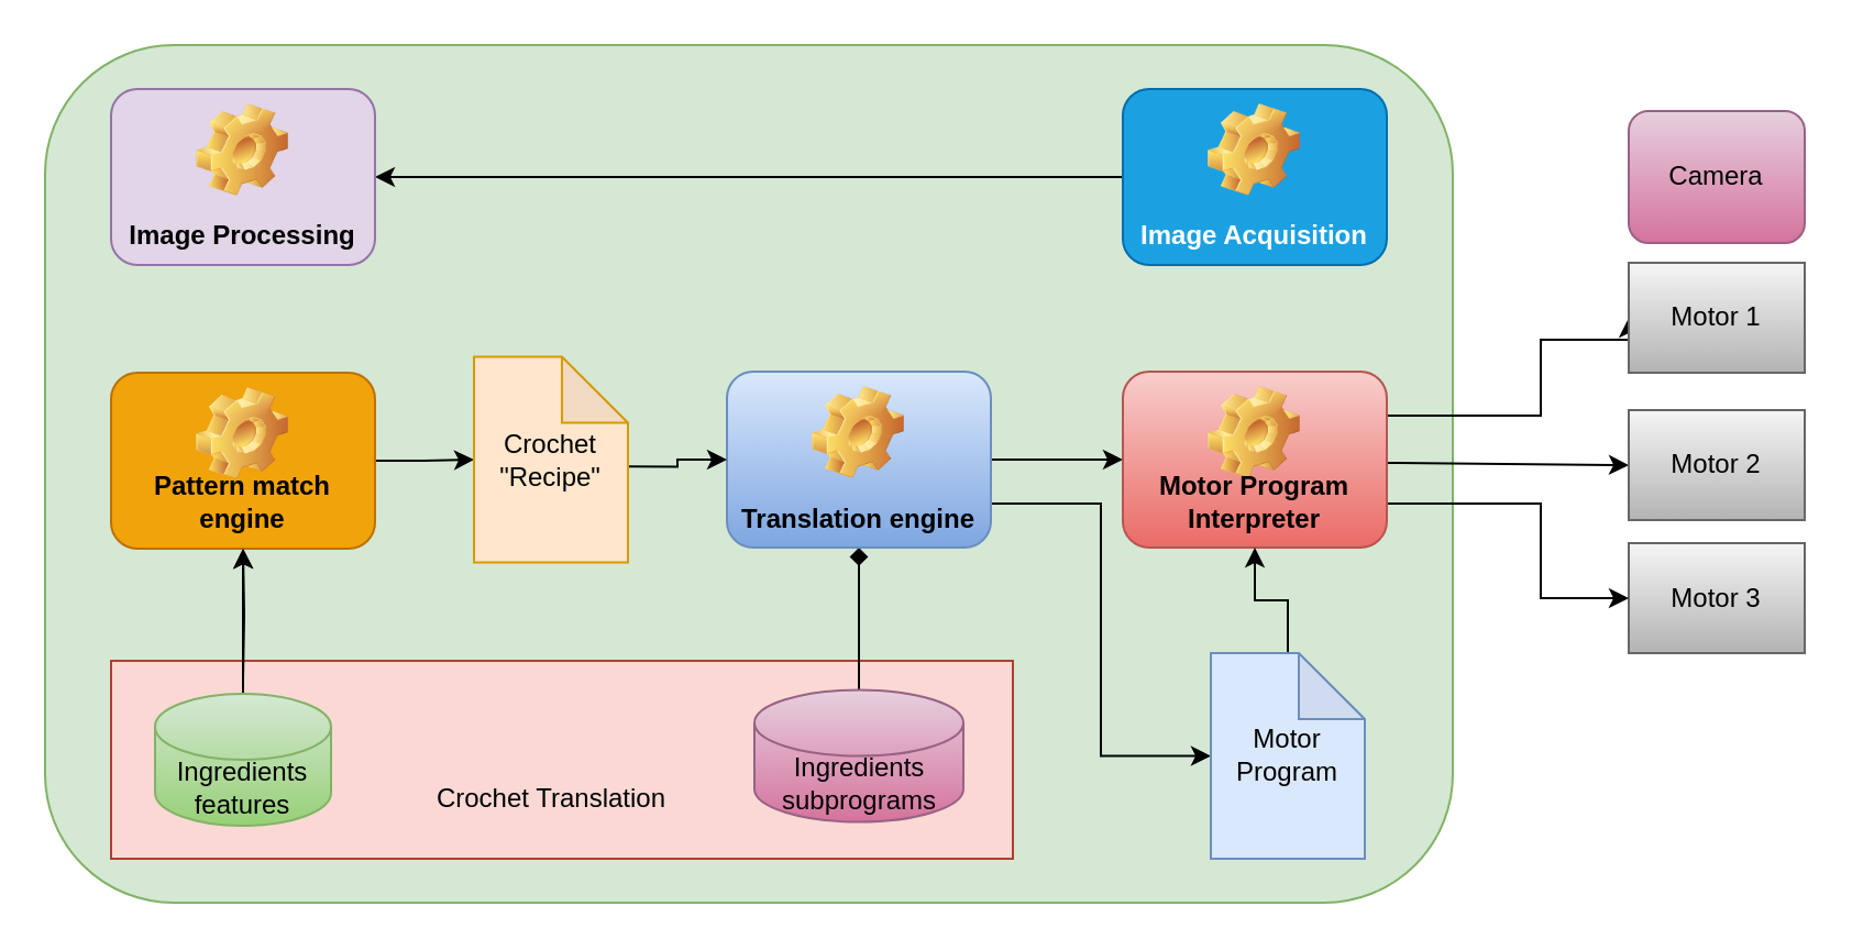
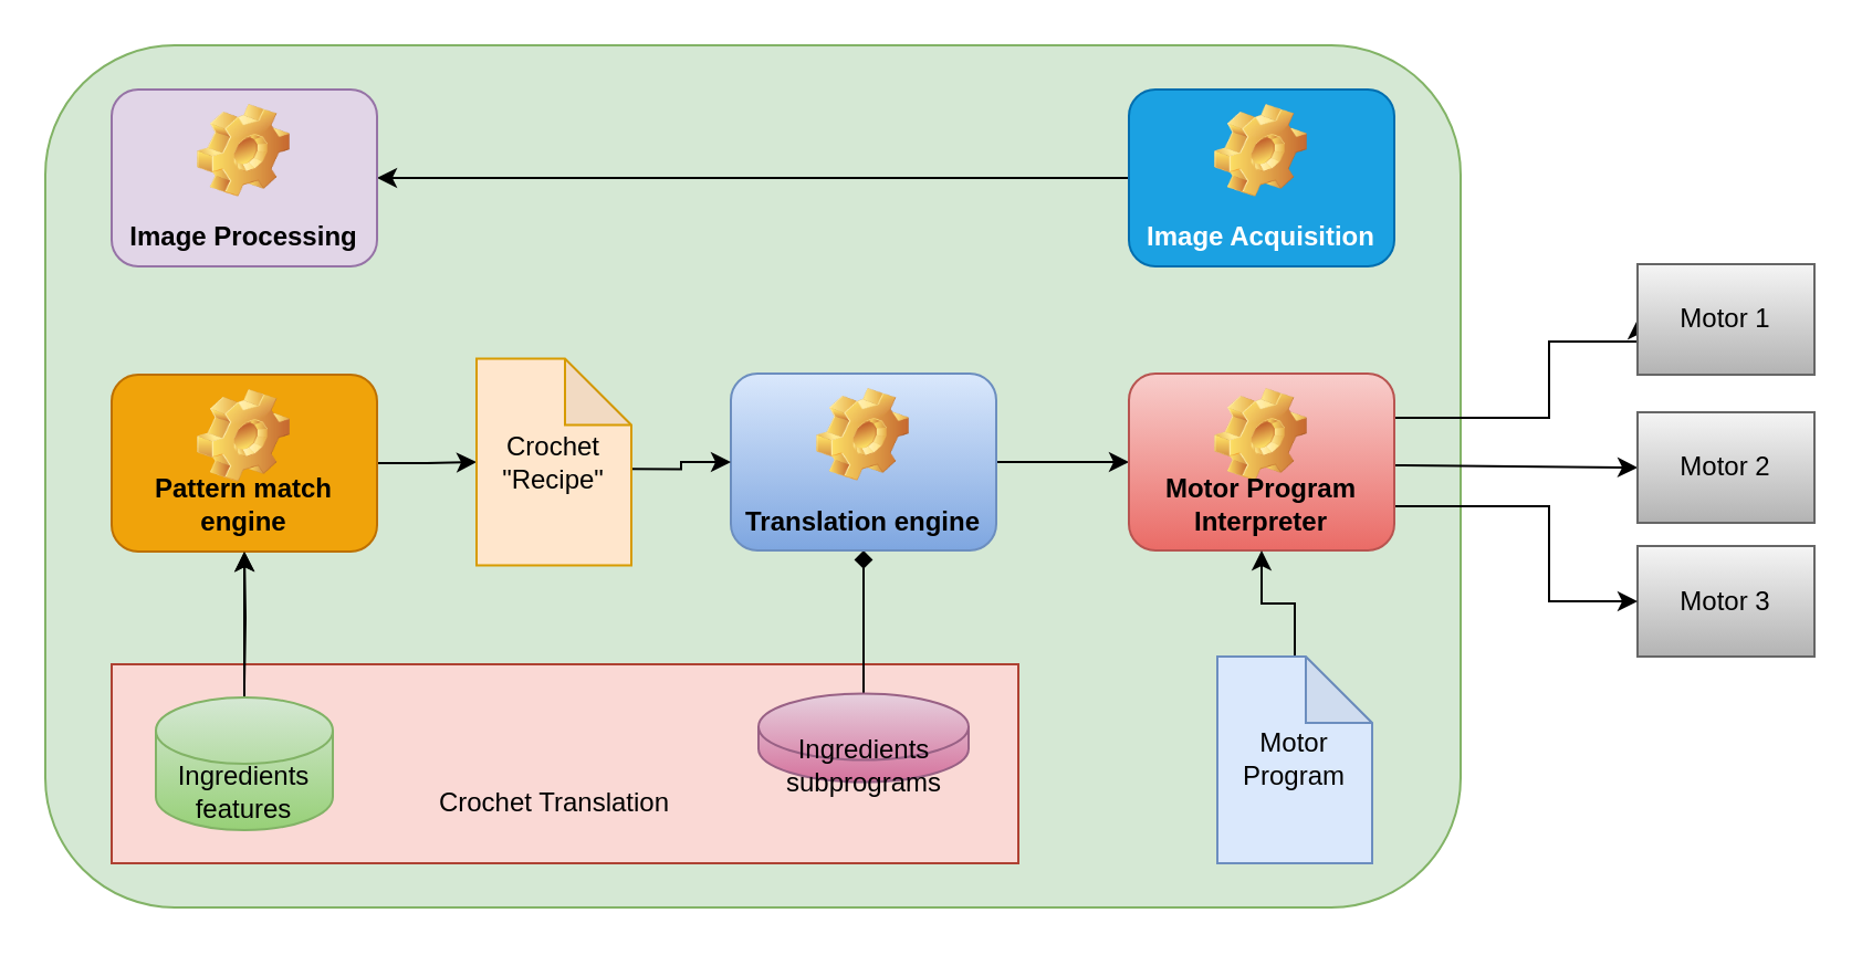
- <mxCell id="4" value="Camera" style="rounded=1;whiteSpace=wrap;html=1;fillColor=#e6d0de;gradientColor=#d5739d;strokeColor=#996185;" vertex="1" parent="1"><mxGeometry x="740" y="50" width="80" height="60" as="geometry" /></mxCell>
- <mxCell id="22" style="edgeStyle=orthogonalEdgeStyle;rounded=0;orthogonalLoop=1;jettySize=auto;html=1;exitX=1;exitY=0.75;exitDx=0;exitDy=0;entryX=0;entryY=0.5;entryDx=0;entryDy=0;entryPerimeter=0;" edge="1" parent="1" source="23" target="29"><mxGeometry relative="1" as="geometry" /></mxCell>
- <mxCell id="17" value="Ingredients&lt;br&gt;subprograms" style="shape=cylinder3;whiteSpace=wrap;html=1;boundedLbl=1;backgroundOutline=1;size=15;fillColor=#e6d0de;gradientColor=#d5739d;strokeColor=#996185;" vertex="1" parent="1"><mxGeometry x="342.5" y="313.25" width="95" height="60" as="geometry" /></mxCell>
+ <mxCell id="17" value="Ingredients&lt;br&gt;subprograms" style="shape=cylinder3;whiteSpace=wrap;html=1;boundedLbl=1;backgroundOutline=1;size=15;fillColor=#e6d0de;gradientColor=#d5739d;strokeColor=#996185;" vertex="1" parent="1"><mxGeometry x="342.5" y="313.25" width="95" height="40" as="geometry" /></mxCell>
